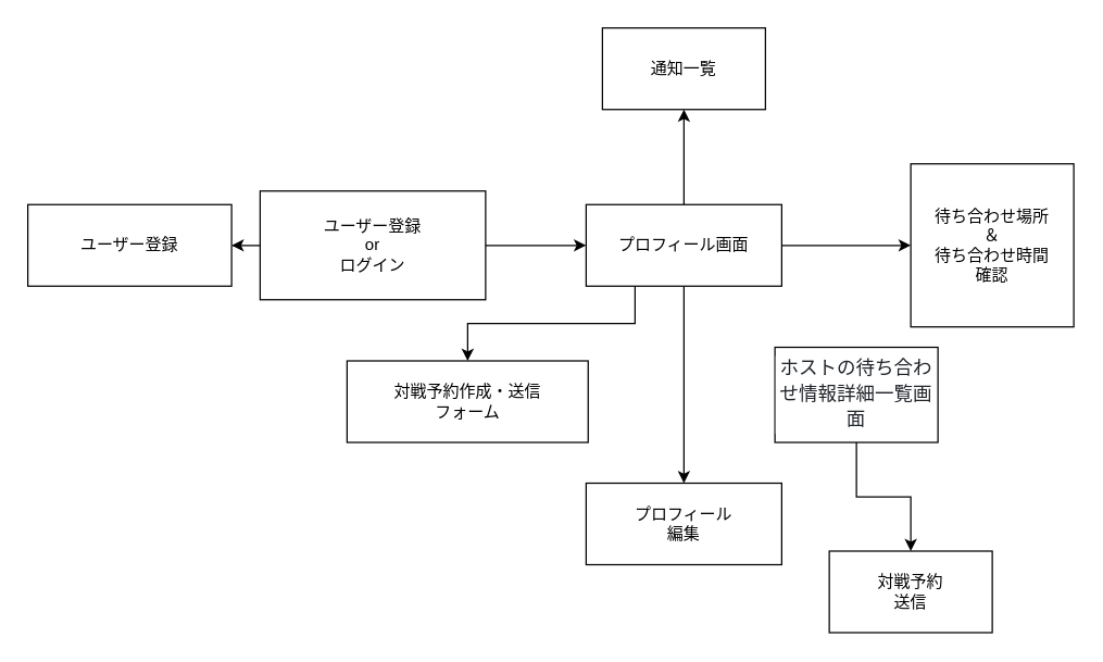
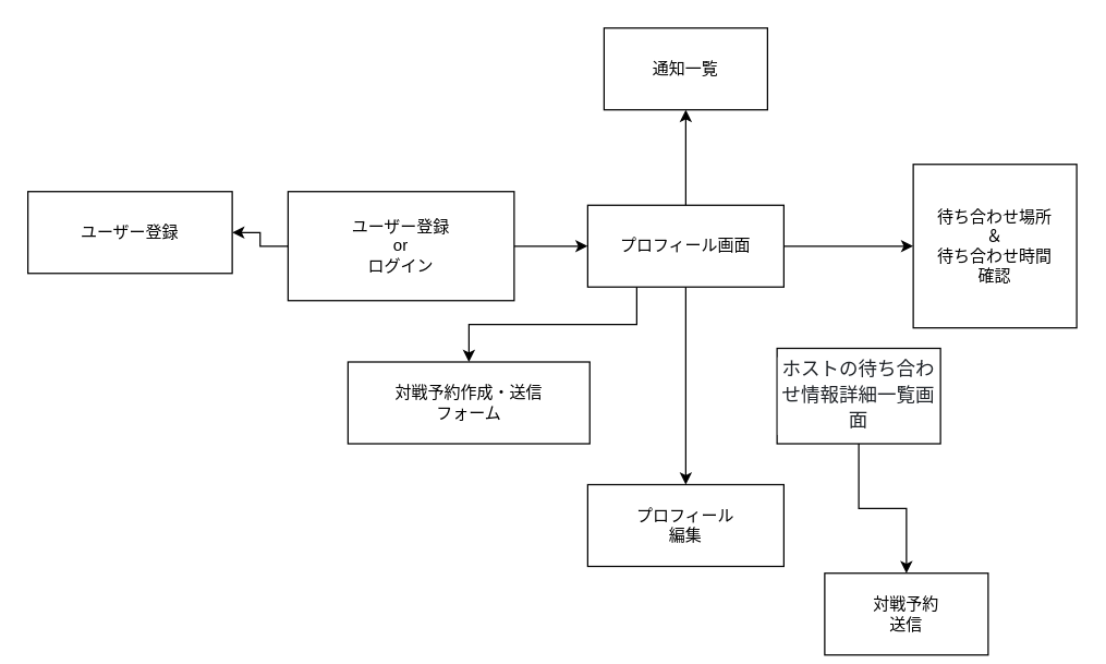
- <mxCell id="5" value="ユーザー登録" style="rounded=0;whiteSpace=wrap;html=1;" vertex="1" parent="1"><mxGeometry x="20" y="150" width="150" height="60" as="geometry" /></mxCell>
+ <mxCell id="5" value="ユーザー登録" style="rounded=0;whiteSpace=wrap;html=1;" vertex="1" parent="1"><mxGeometry x="20" y="140" width="150" height="60" as="geometry" /></mxCell>
- <mxCell id="4" value="ユーザー登録&lt;br&gt;or&lt;br&gt;ログイン" style="rounded=0;whiteSpace=wrap;html=1;" vertex="1" parent="1"><mxGeometry x="191" y="140" width="166" height="80" as="geometry" /></mxCell>
+ <mxCell id="4" value="ユーザー登録&lt;br&gt;or&lt;br&gt;ログイン" style="rounded=0;whiteSpace=wrap;html=1;" vertex="1" parent="1"><mxGeometry x="211" y="140" width="166" height="80" as="geometry" /></mxCell>
- <mxCell id="15" value="対戦予約&lt;br&gt;送信" style="rounded=0;whiteSpace=wrap;html=1;" vertex="1" parent="1"><mxGeometry x="610" y="405" width="120" height="60" as="geometry" /></mxCell>
+ <mxCell id="15" value="対戦予約&lt;br&gt;送信" style="rounded=0;whiteSpace=wrap;html=1;" vertex="1" parent="1"><mxGeometry x="605" y="420" width="120" height="60" as="geometry" /></mxCell>
